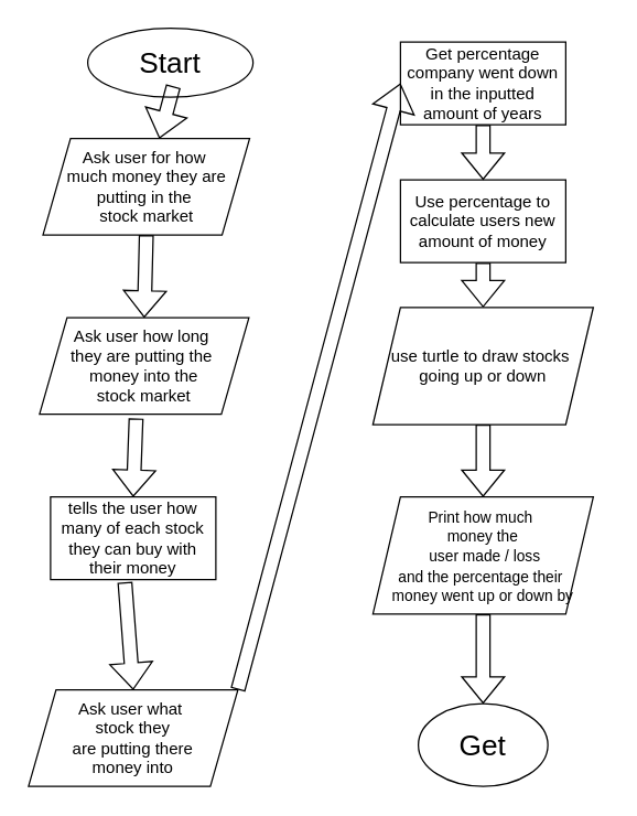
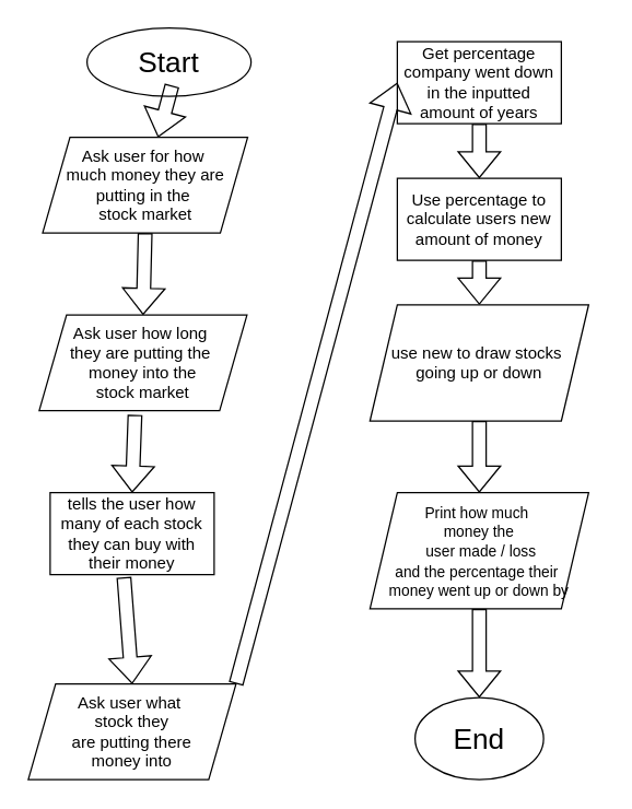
- <mxCell id="20" value="use turtle to draw stocks&amp;nbsp;&lt;div&gt;going up or down&lt;/div&gt;" style="shape=parallelogram;perimeter=parallelogramPerimeter;whiteSpace=wrap;html=1;fixedSize=1;" vertex="1" parent="1"><mxGeometry x="270" y="222.5" width="160" height="85" as="geometry" /></mxCell>
+ <mxCell id="20" value="use new to draw stocks&amp;nbsp;&lt;div&gt;going up or down&lt;/div&gt;" style="shape=parallelogram;perimeter=parallelogramPerimeter;whiteSpace=wrap;html=1;fixedSize=1;" vertex="1" parent="1"><mxGeometry x="270" y="222.5" width="160" height="85" as="geometry" /></mxCell>
- <mxCell id="17" value="&lt;font style=&quot;font-size: 21px;&quot;&gt;Get&lt;/font&gt;" style="ellipse;whiteSpace=wrap;html=1;" parent="1" vertex="1"><mxGeometry x="303" y="510" width="94" height="60" as="geometry" /></mxCell>
+ <mxCell id="17" value="&lt;font style=&quot;font-size: 21px;&quot;&gt;End&lt;/font&gt;" style="ellipse;whiteSpace=wrap;html=1;" parent="1" vertex="1"><mxGeometry x="303" y="510" width="94" height="60" as="geometry" /></mxCell>
